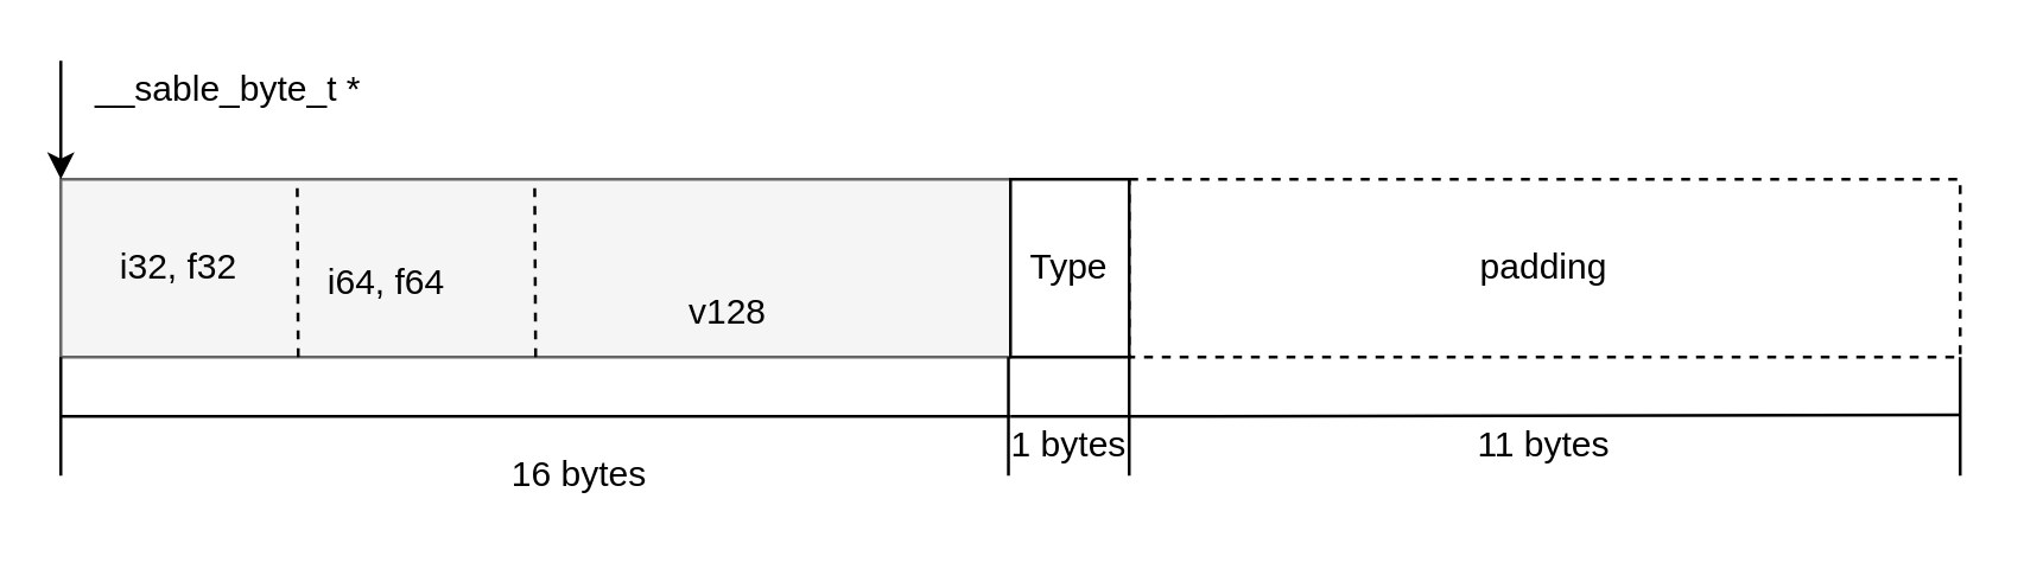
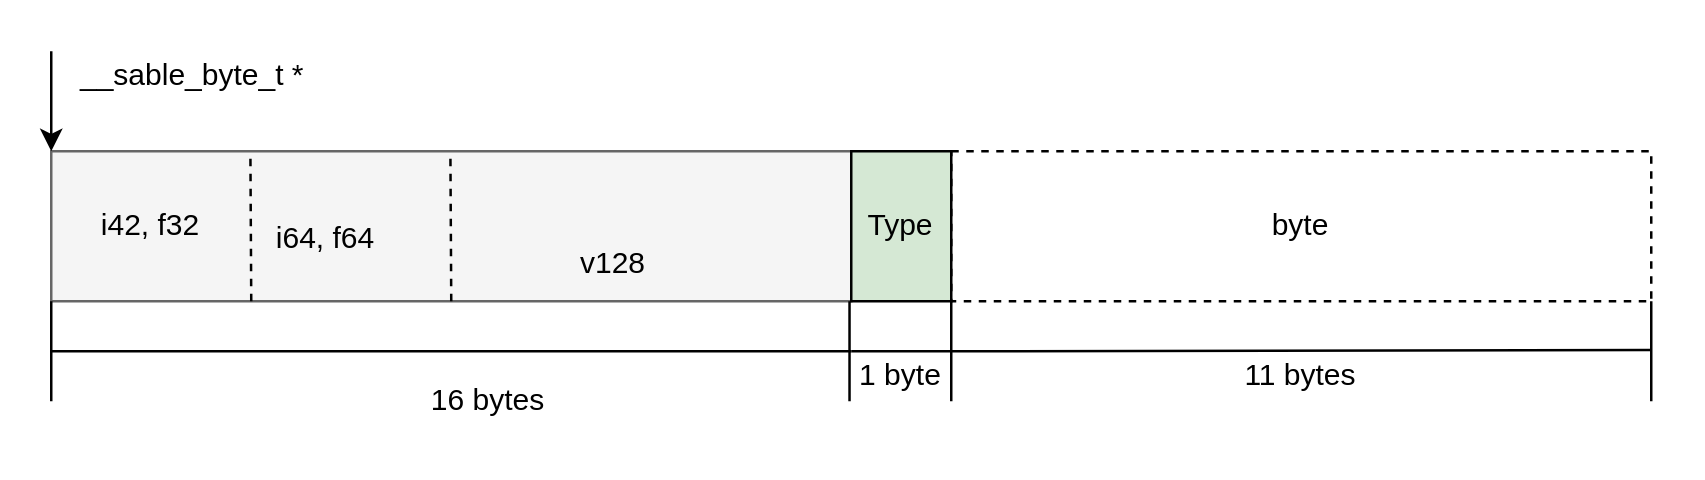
- <mxCell id="13" value="i32, f32" style="text;html=1;strokeColor=none;fillColor=none;align=center;verticalAlign=middle;whiteSpace=wrap;rounded=0;" parent="1" vertex="1"><mxGeometry x="30" y="80" width="60" height="20" as="geometry" /></mxCell>
+ <mxCell id="13" value="i42, f32" style="text;html=1;strokeColor=none;fillColor=none;align=center;verticalAlign=middle;whiteSpace=wrap;rounded=0;" parent="1" vertex="1"><mxGeometry x="30" y="80" width="60" height="20" as="geometry" /></mxCell>
- <mxCell id="21" value="Type" style="rounded=0;whiteSpace=wrap;html=1;" parent="1" vertex="1"><mxGeometry x="340" y="60" width="40" height="60" as="geometry" /></mxCell>
+ <mxCell id="21" value="Type" style="rounded=0;whiteSpace=wrap;html=1;fillColor=#d5e8d4;" parent="1" vertex="1"><mxGeometry x="340" y="60" width="40" height="60" as="geometry" /></mxCell>
- <mxCell id="17" value="padding" style="rounded=0;whiteSpace=wrap;html=1;dashed=1;" vertex="1" parent="1"><mxGeometry x="380" y="60" width="280" height="60" as="geometry" /></mxCell>
+ <mxCell id="17" value="byte" style="rounded=0;whiteSpace=wrap;html=1;dashed=1;" vertex="1" parent="1"><mxGeometry x="380" y="60" width="280" height="60" as="geometry" /></mxCell>
- <mxCell id="9" value="1 bytes" style="text;html=1;strokeColor=none;fillColor=none;align=center;verticalAlign=middle;whiteSpace=wrap;rounded=0;" parent="1" vertex="1"><mxGeometry x="325" y="140" width="70" height="20" as="geometry" /></mxCell>
+ <mxCell id="9" value="1 byte" style="text;html=1;strokeColor=none;fillColor=none;align=center;verticalAlign=middle;whiteSpace=wrap;rounded=0;" parent="1" vertex="1"><mxGeometry x="325" y="140" width="70" height="20" as="geometry" /></mxCell>
